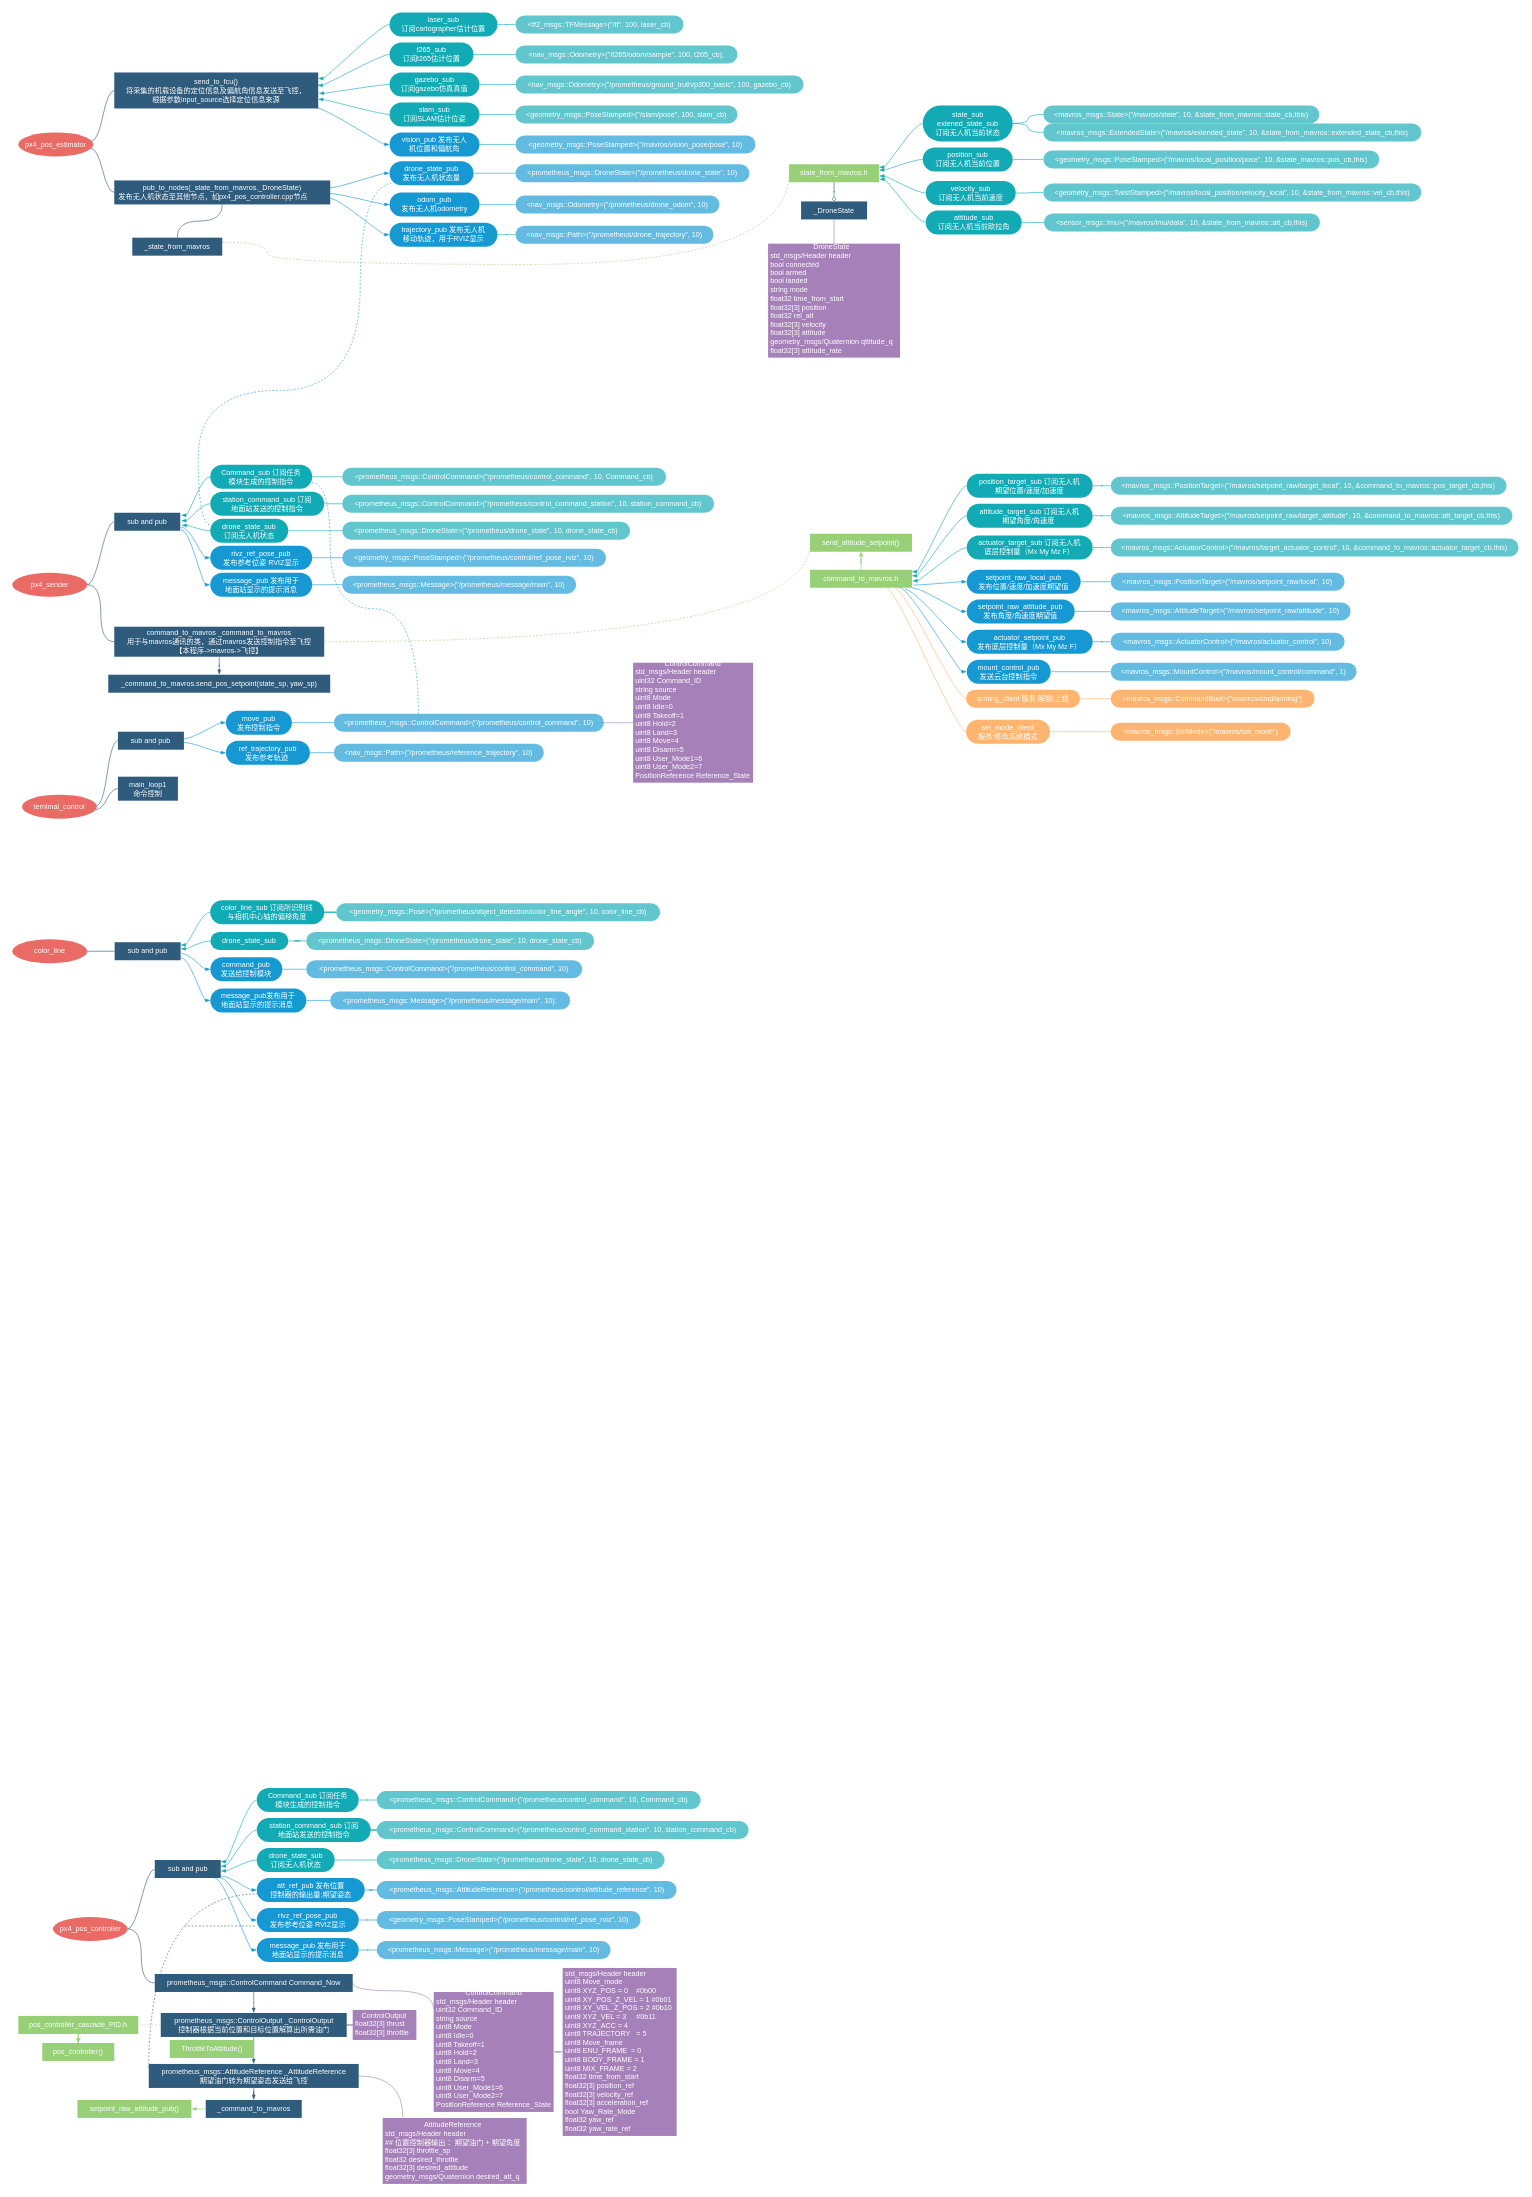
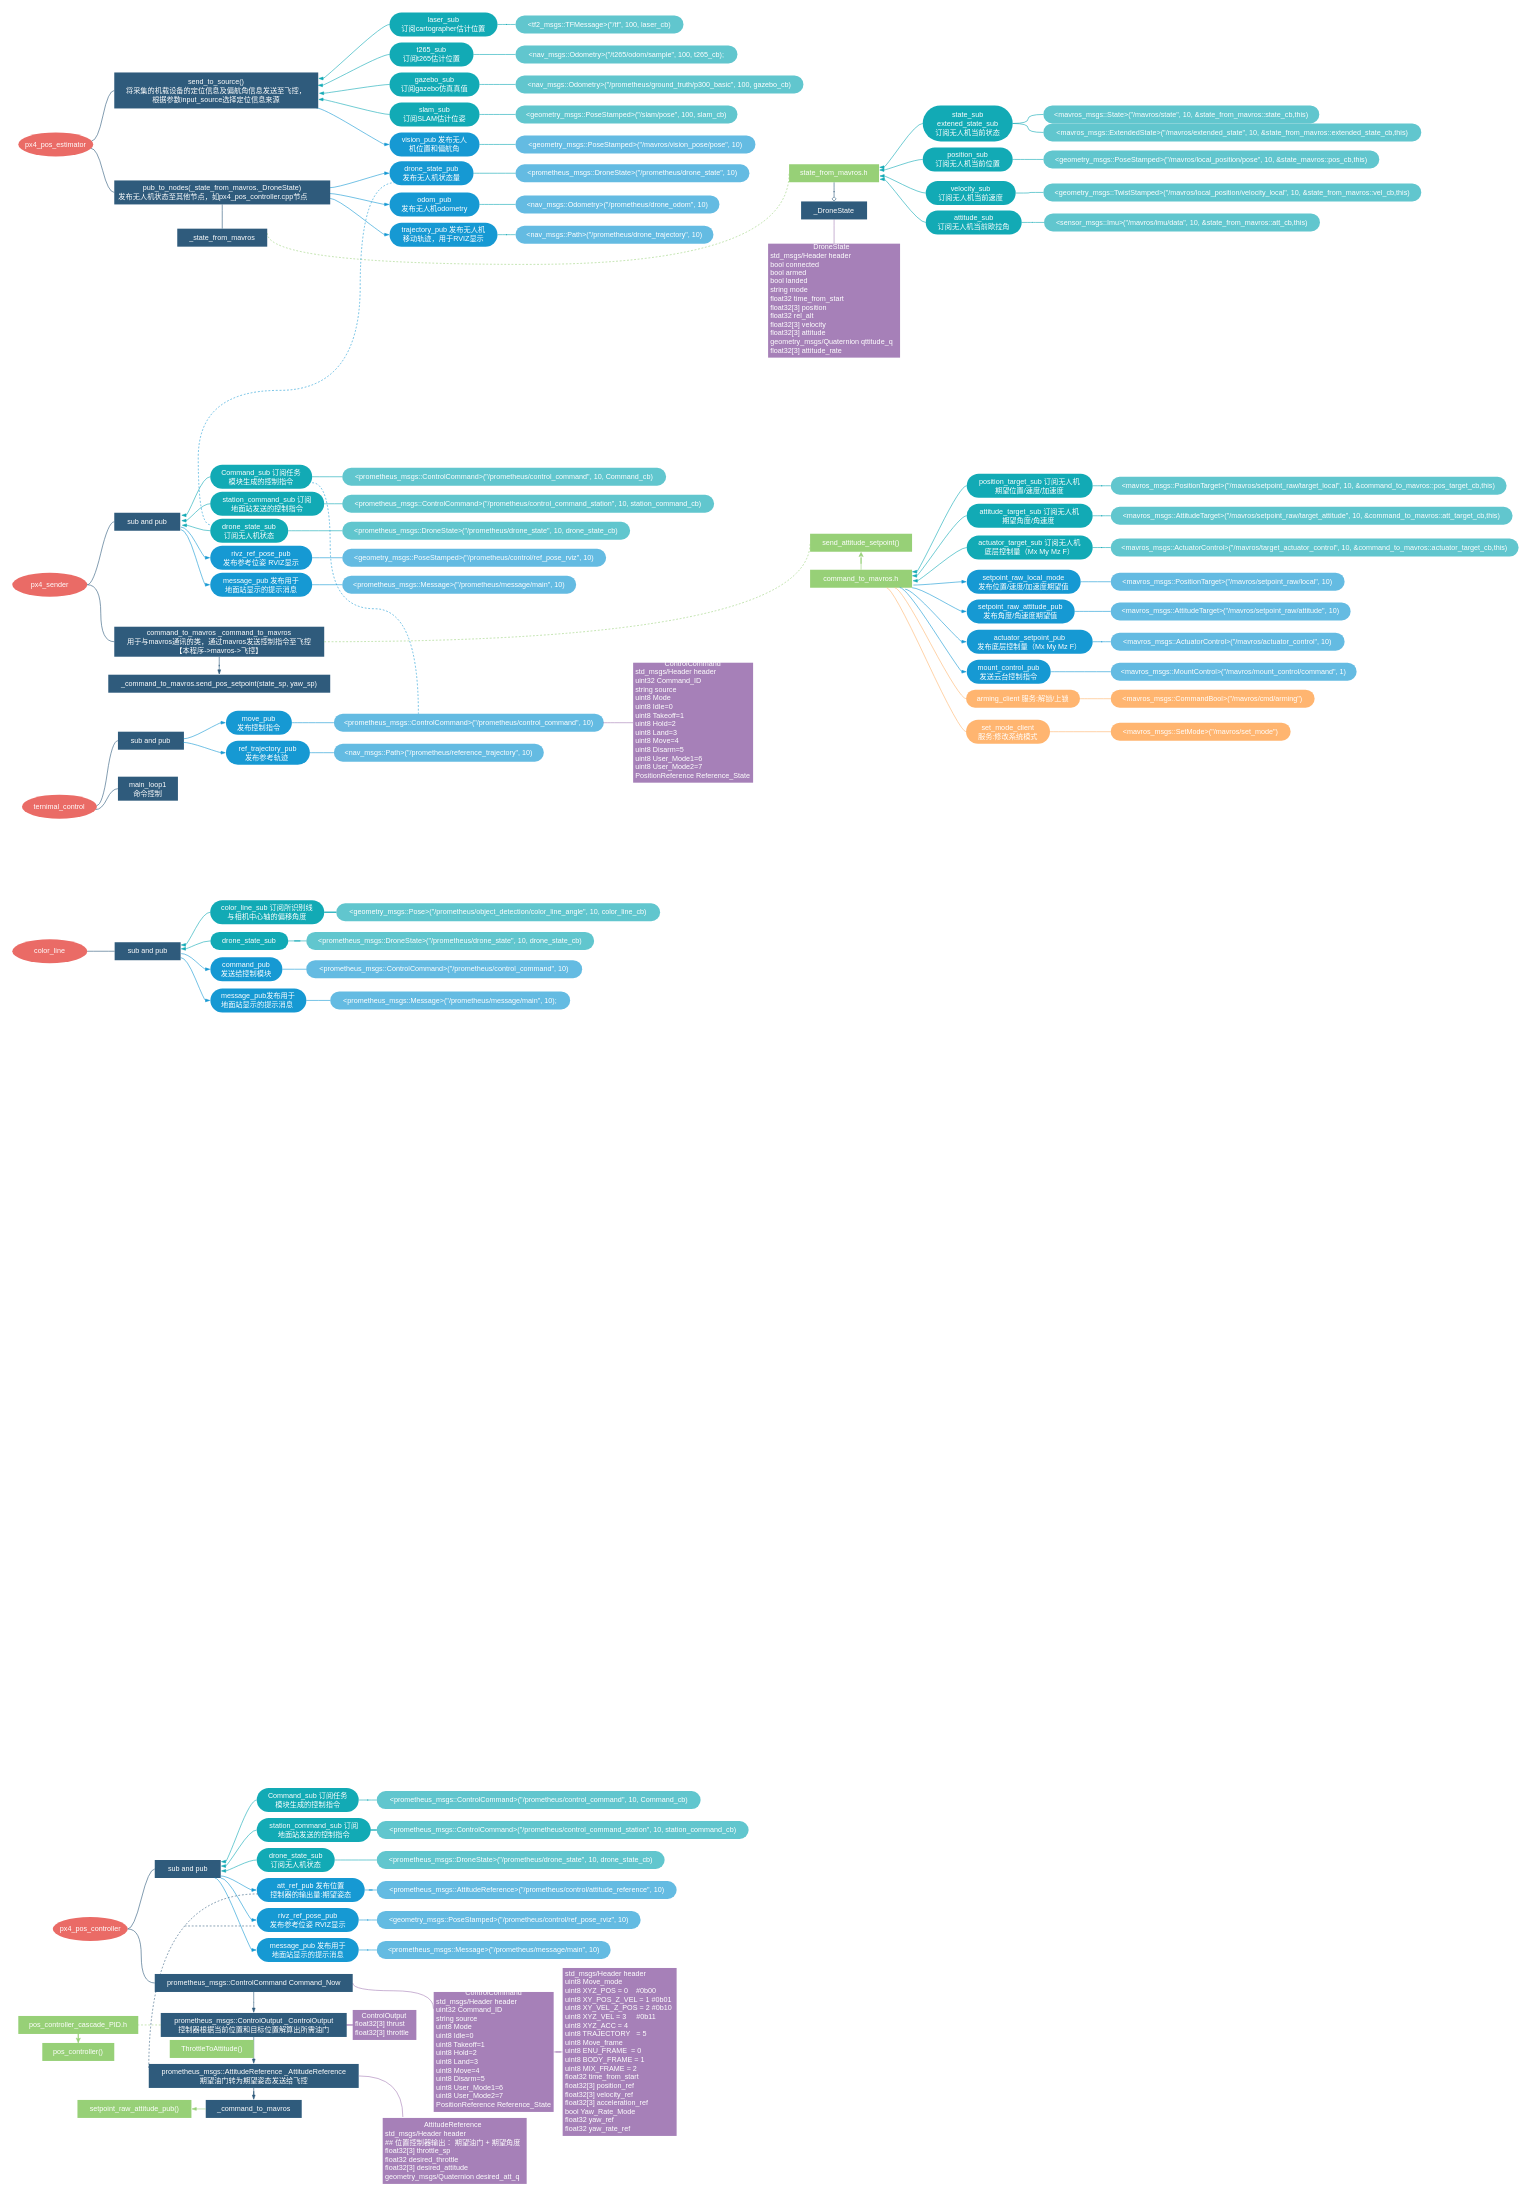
- <mxCell id="34" value="&lt;span style=&quot;color: rgb(255 , 255 , 255)&quot;&gt;send_to_fcu()&lt;/span&gt;&lt;font color=&quot;#ffffff&quot;&gt;&lt;br&gt;将采集的机载设备的定位信息及偏航角信息发送至飞控，&lt;br&gt;根据参数input_source选择定位信息来源&lt;/font&gt;" style="whiteSpace=wrap;html=1;rounded=0;arcSize=50;align=center;verticalAlign=middle;strokeWidth=1;autosize=1;spacing=4;treeFolding=1;treeMoving=1;newEdgeStyle={&quot;edgeStyle&quot;:&quot;entityRelationEdgeStyle&quot;,&quot;startArrow&quot;:&quot;none&quot;,&quot;endArrow&quot;:&quot;none&quot;,&quot;segment&quot;:10,&quot;curved&quot;:1};shadow=0;sketch=0;gradientColor=none;strokeColor=none;fillColor=#2F5B7C;" parent="1" vertex="1"><mxGeometry x="190" y="120" width="340" height="60" as="geometry" /></mxCell>
+ <mxCell id="34" value="&lt;span style=&quot;color: rgb(255 , 255 , 255)&quot;&gt;send_to_source()&lt;/span&gt;&lt;font color=&quot;#ffffff&quot;&gt;&lt;br&gt;将采集的机载设备的定位信息及偏航角信息发送至飞控，&lt;br&gt;根据参数input_source选择定位信息来源&lt;/font&gt;" style="whiteSpace=wrap;html=1;rounded=0;arcSize=50;align=center;verticalAlign=middle;strokeWidth=1;autosize=1;spacing=4;treeFolding=1;treeMoving=1;newEdgeStyle={&quot;edgeStyle&quot;:&quot;entityRelationEdgeStyle&quot;,&quot;startArrow&quot;:&quot;none&quot;,&quot;endArrow&quot;:&quot;none&quot;,&quot;segment&quot;:10,&quot;curved&quot;:1};shadow=0;sketch=0;gradientColor=none;strokeColor=none;fillColor=#2F5B7C;" parent="1" vertex="1"><mxGeometry x="190" y="120" width="340" height="60" as="geometry" /></mxCell>
- <mxCell id="64" value="&lt;font color=&quot;#ffffff&quot;&gt;_state_from_mavros&lt;/font&gt;" style="whiteSpace=wrap;html=1;rounded=0;arcSize=50;align=center;verticalAlign=middle;strokeWidth=1;autosize=1;spacing=4;treeFolding=1;treeMoving=1;newEdgeStyle={&quot;edgeStyle&quot;:&quot;entityRelationEdgeStyle&quot;,&quot;startArrow&quot;:&quot;none&quot;,&quot;endArrow&quot;:&quot;none&quot;,&quot;segment&quot;:10,&quot;curved&quot;:1};shadow=0;sketch=0;gradientColor=none;strokeColor=none;fillColor=#2F5B7C;" parent="1" vertex="1"><mxGeometry x="220" y="395.4" width="150" height="30" as="geometry" /></mxCell>
+ <mxCell id="64" value="&lt;font color=&quot;#ffffff&quot;&gt;_state_from_mavros&lt;/font&gt;" style="whiteSpace=wrap;html=1;rounded=0;arcSize=50;align=center;verticalAlign=middle;strokeWidth=1;autosize=1;spacing=4;treeFolding=1;treeMoving=1;newEdgeStyle={&quot;edgeStyle&quot;:&quot;entityRelationEdgeStyle&quot;,&quot;startArrow&quot;:&quot;none&quot;,&quot;endArrow&quot;:&quot;none&quot;,&quot;segment&quot;:10,&quot;curved&quot;:1};shadow=0;sketch=0;gradientColor=none;strokeColor=none;fillColor=#2F5B7C;" parent="1" vertex="1"><mxGeometry x="295" y="380.4" width="150" height="30" as="geometry" /></mxCell>
- <mxCell id="125" value="&lt;font color=&quot;#ffffff&quot;&gt;&lt;span style=&quot;font-size: 12px&quot;&gt;setpoint_raw_local_pub &lt;br&gt;发布位置/速度/加速度期望值&lt;/span&gt;&lt;/font&gt;" style="whiteSpace=wrap;html=1;rounded=1;arcSize=50;align=center;verticalAlign=middle;strokeWidth=1;autosize=1;spacing=4;treeFolding=1;treeMoving=1;newEdgeStyle={&quot;edgeStyle&quot;:&quot;entityRelationEdgeStyle&quot;,&quot;startArrow&quot;:&quot;none&quot;,&quot;endArrow&quot;:&quot;none&quot;,&quot;segment&quot;:10,&quot;curved&quot;:1};shadow=0;sketch=0;gradientColor=none;strokeColor=none;fillColor=#1699D3;" parent="1" vertex="1"><mxGeometry x="1611.12" y="949" width="190" height="40" as="geometry" /></mxCell>
+ <mxCell id="125" value="&lt;font color=&quot;#ffffff&quot;&gt;&lt;span style=&quot;font-size: 12px&quot;&gt;setpoint_raw_local_mode &lt;br&gt;发布位置/速度/加速度期望值&lt;/span&gt;&lt;/font&gt;" style="whiteSpace=wrap;html=1;rounded=1;arcSize=50;align=center;verticalAlign=middle;strokeWidth=1;autosize=1;spacing=4;treeFolding=1;treeMoving=1;newEdgeStyle={&quot;edgeStyle&quot;:&quot;entityRelationEdgeStyle&quot;,&quot;startArrow&quot;:&quot;none&quot;,&quot;endArrow&quot;:&quot;none&quot;,&quot;segment&quot;:10,&quot;curved&quot;:1};shadow=0;sketch=0;gradientColor=none;strokeColor=none;fillColor=#1699D3;" parent="1" vertex="1"><mxGeometry x="1611.12" y="949" width="190" height="40" as="geometry" /></mxCell>
